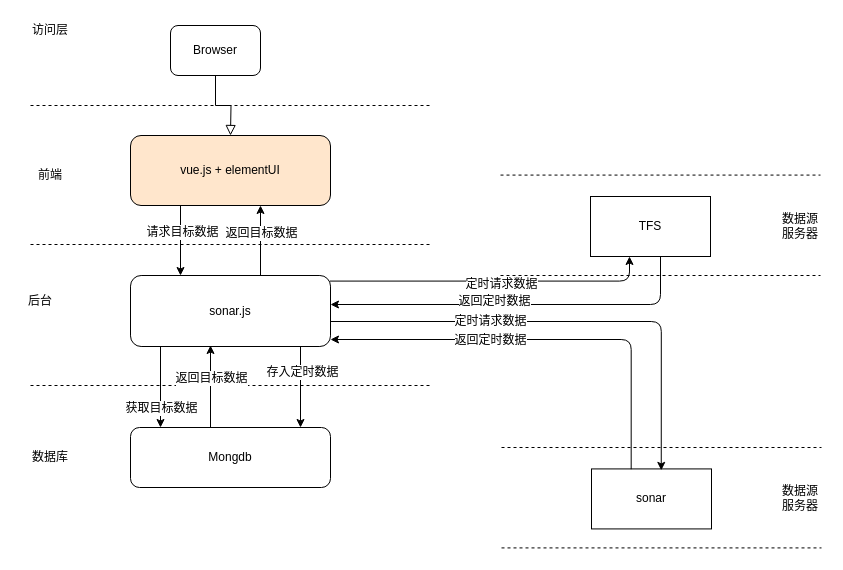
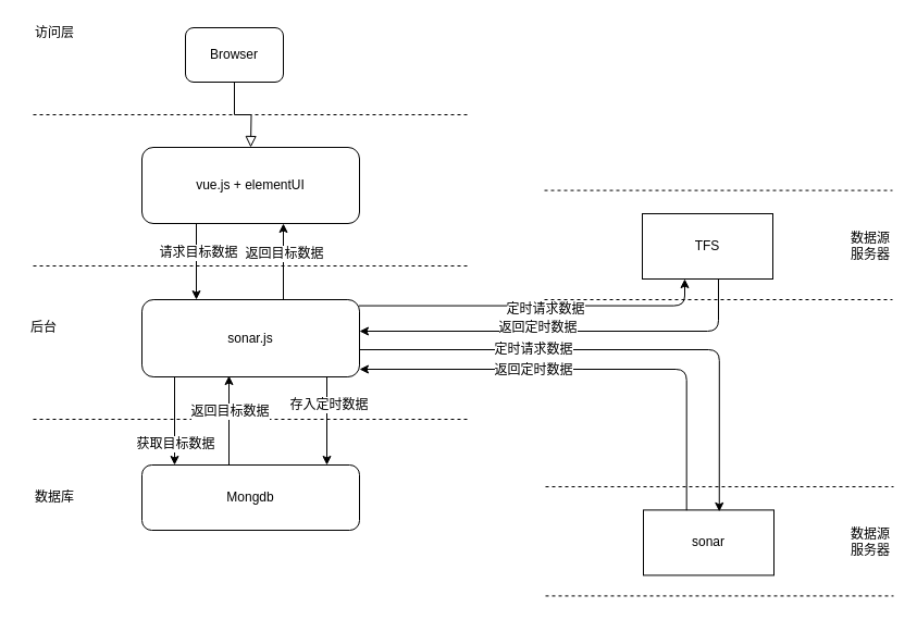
- <mxCell id="6" value="vue.js + elementUI" style="rounded=1;whiteSpace=wrap;html=1;fillColor=#ffe6cc;" vertex="1" parent="1"><mxGeometry x="130" y="135" width="200" height="70" as="geometry" /></mxCell>
+ <mxCell id="6" value="vue.js + elementUI" style="rounded=1;whiteSpace=wrap;html=1;" vertex="1" parent="1"><mxGeometry x="130" y="135" width="200" height="70" as="geometry" /></mxCell>
- <mxCell id="11" value="前端" style="text;html=1;strokeColor=none;fillColor=none;align=center;verticalAlign=middle;whiteSpace=wrap;rounded=0;fontSize=12;" vertex="1" parent="1"><mxGeometry x="30" y="165" width="40" height="20" as="geometry" /></mxCell>
